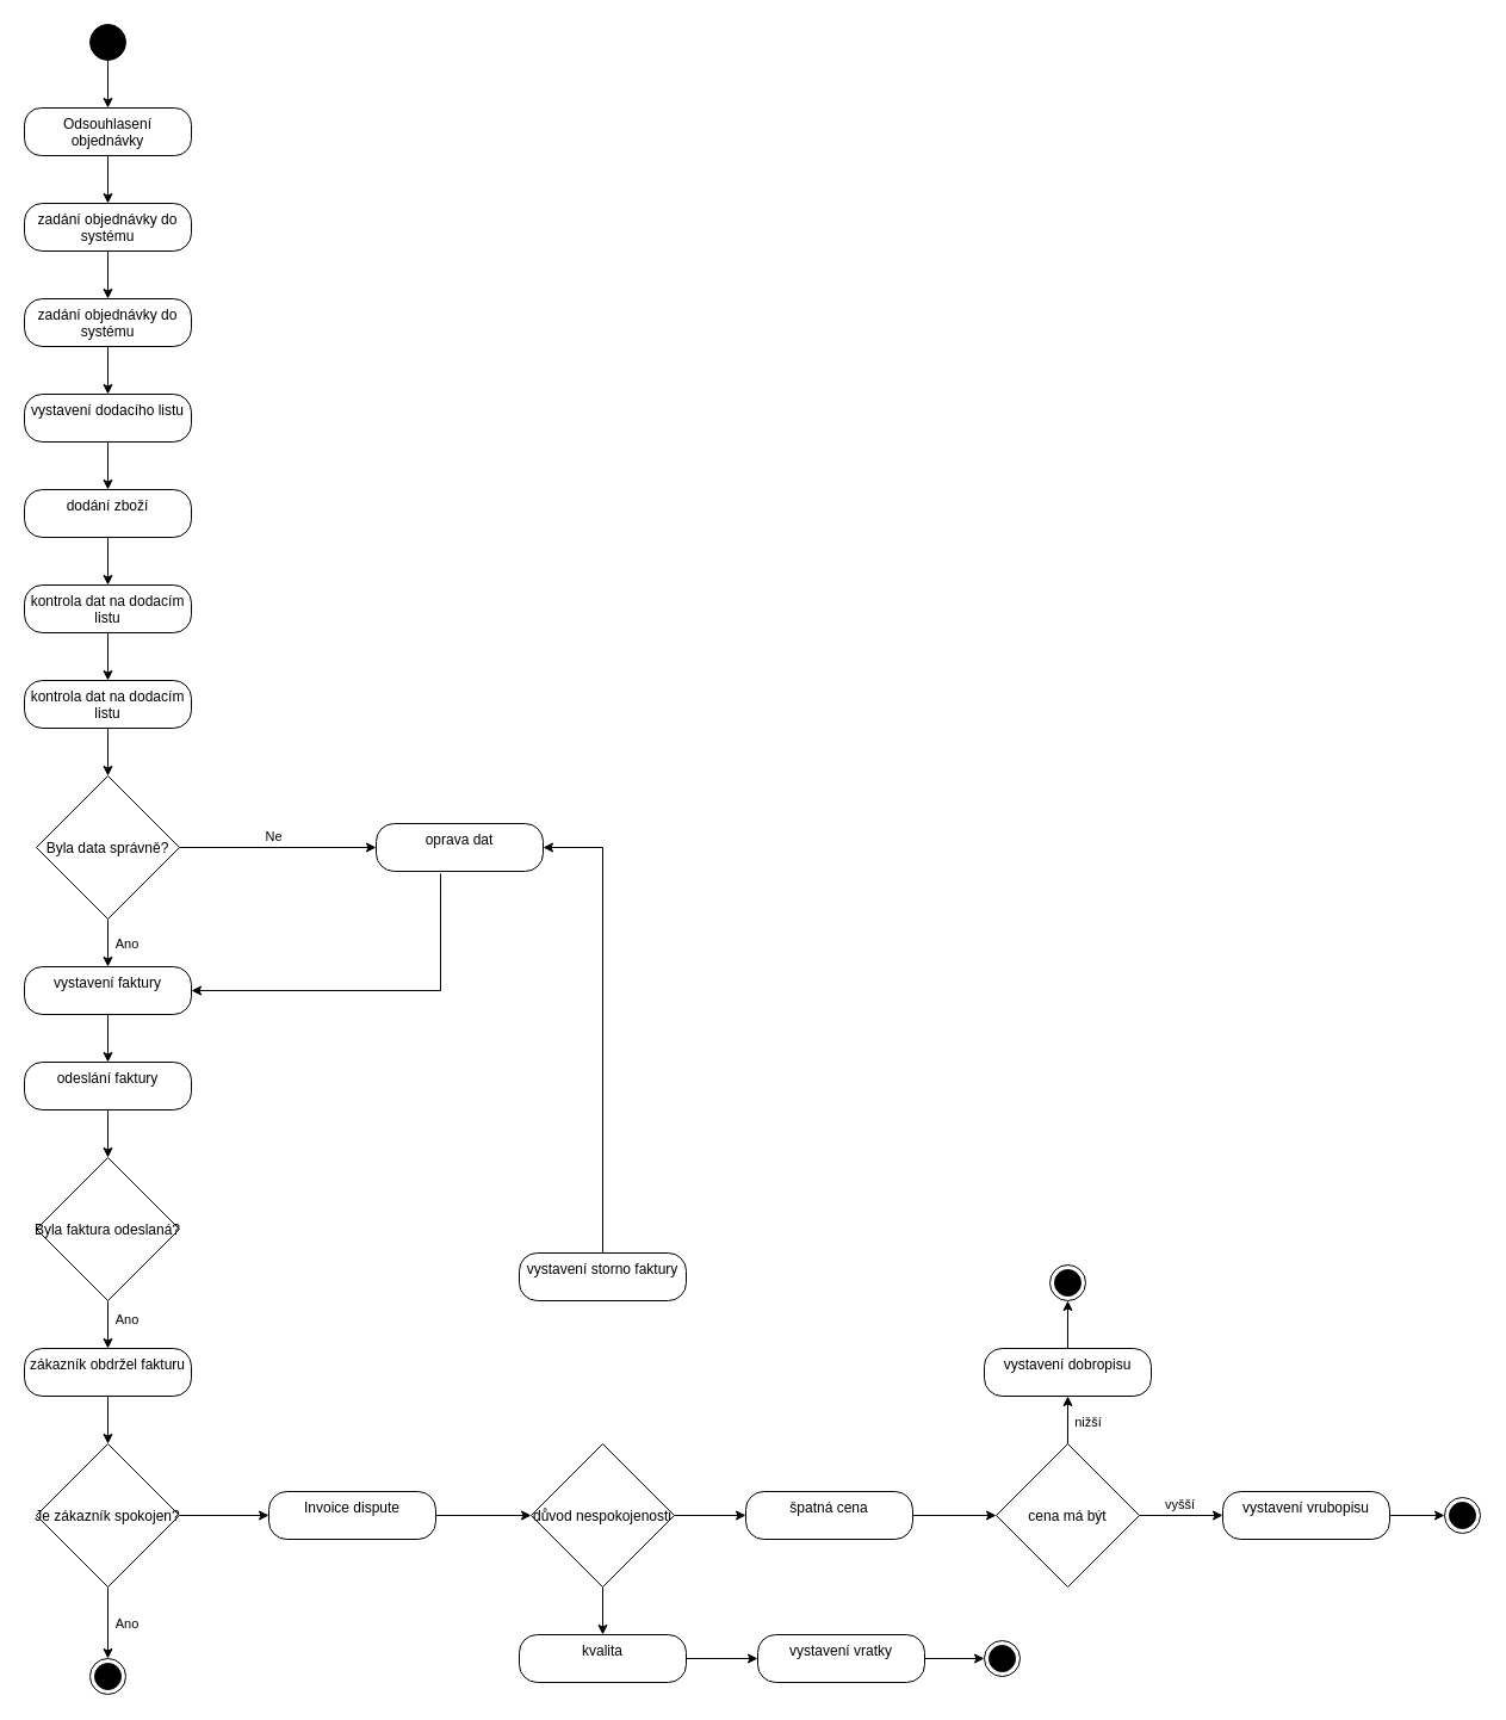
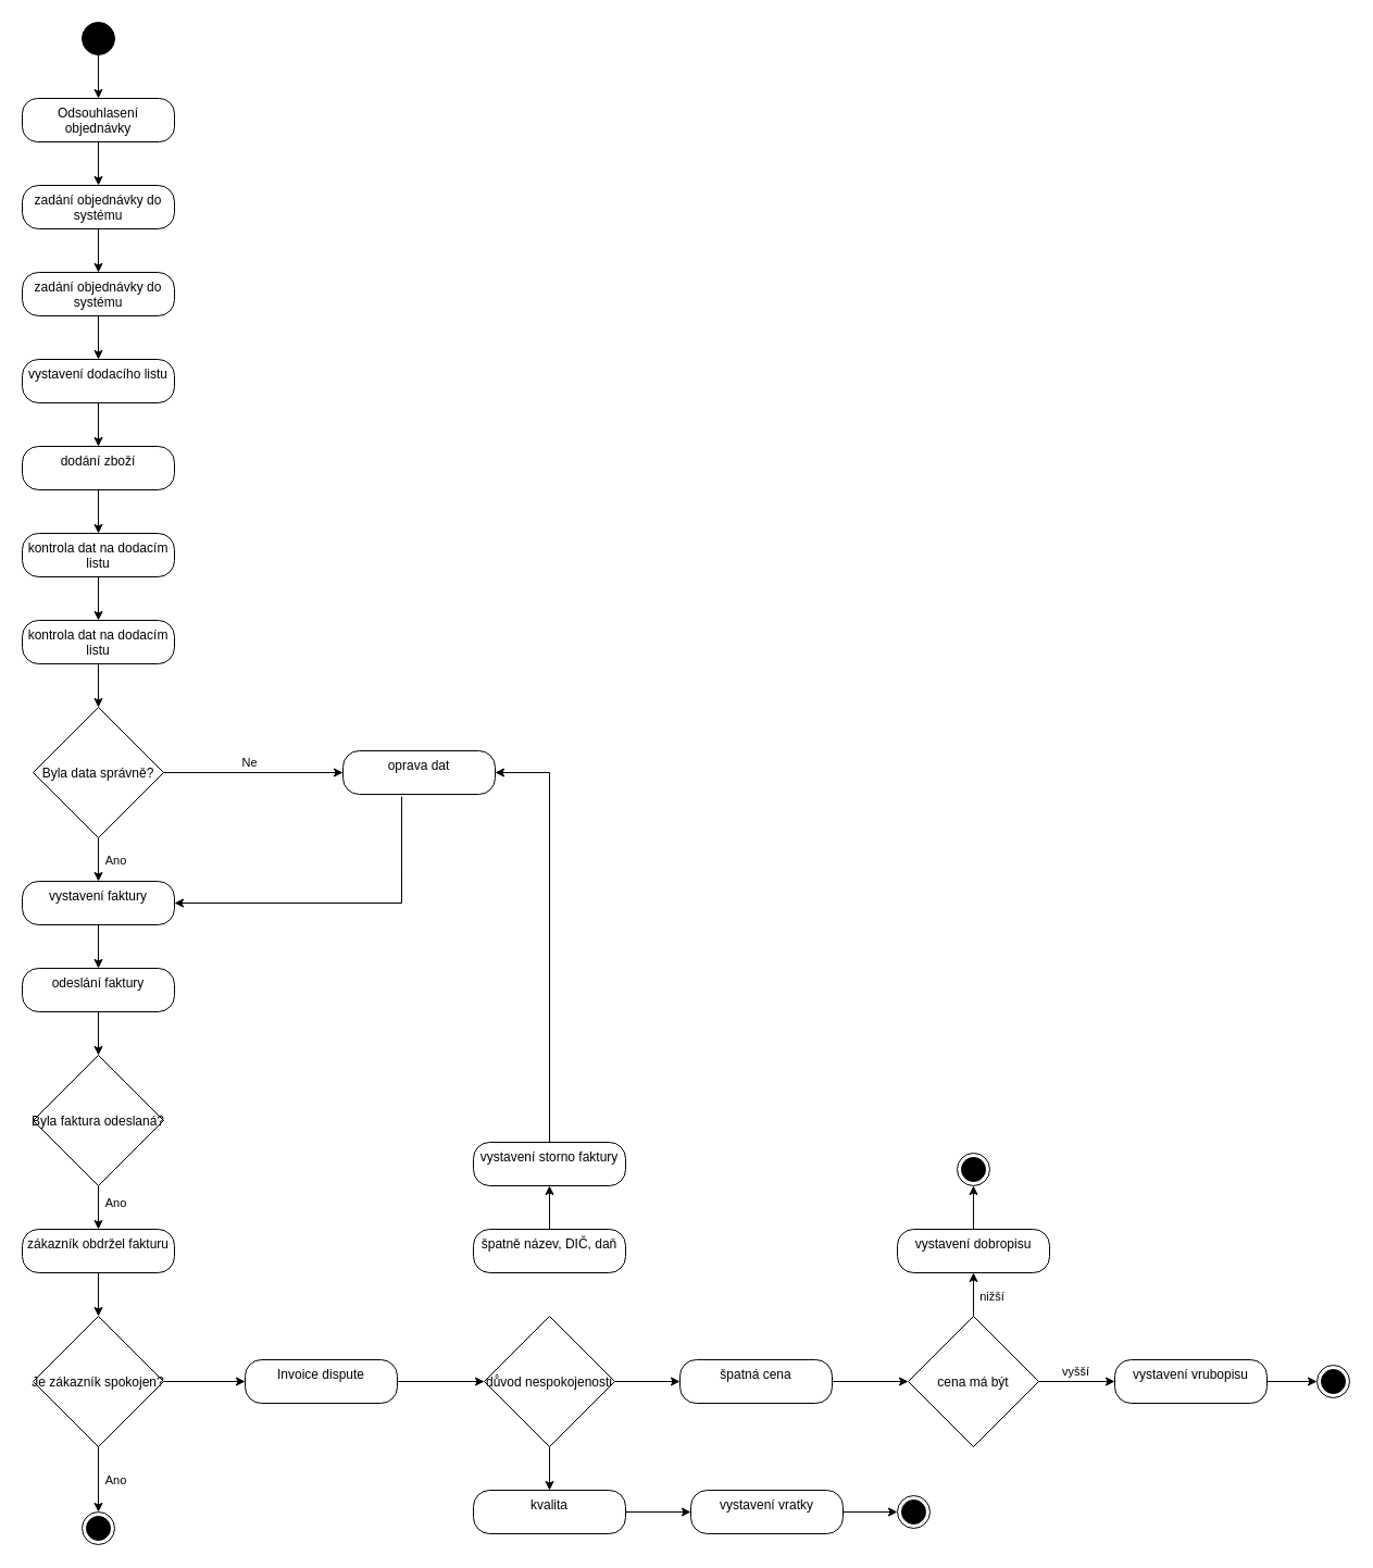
+ <mxCell id="58" value="" style="edgeStyle=orthogonalEdgeStyle;rounded=0;orthogonalLoop=1;jettySize=auto;html=1;" edge="1" parent="1" source="59" target="60"><mxGeometry relative="1" as="geometry" /></mxCell>
+ <mxCell id="59" value="špatně název, DIČ, daň" style="html=1;align=center;verticalAlign=top;rounded=1;absoluteArcSize=1;arcSize=30;dashed=0;whiteSpace=wrap;" vertex="1" parent="1"><mxGeometry x="435" y="1130" width="140" height="40" as="geometry" /></mxCell>
